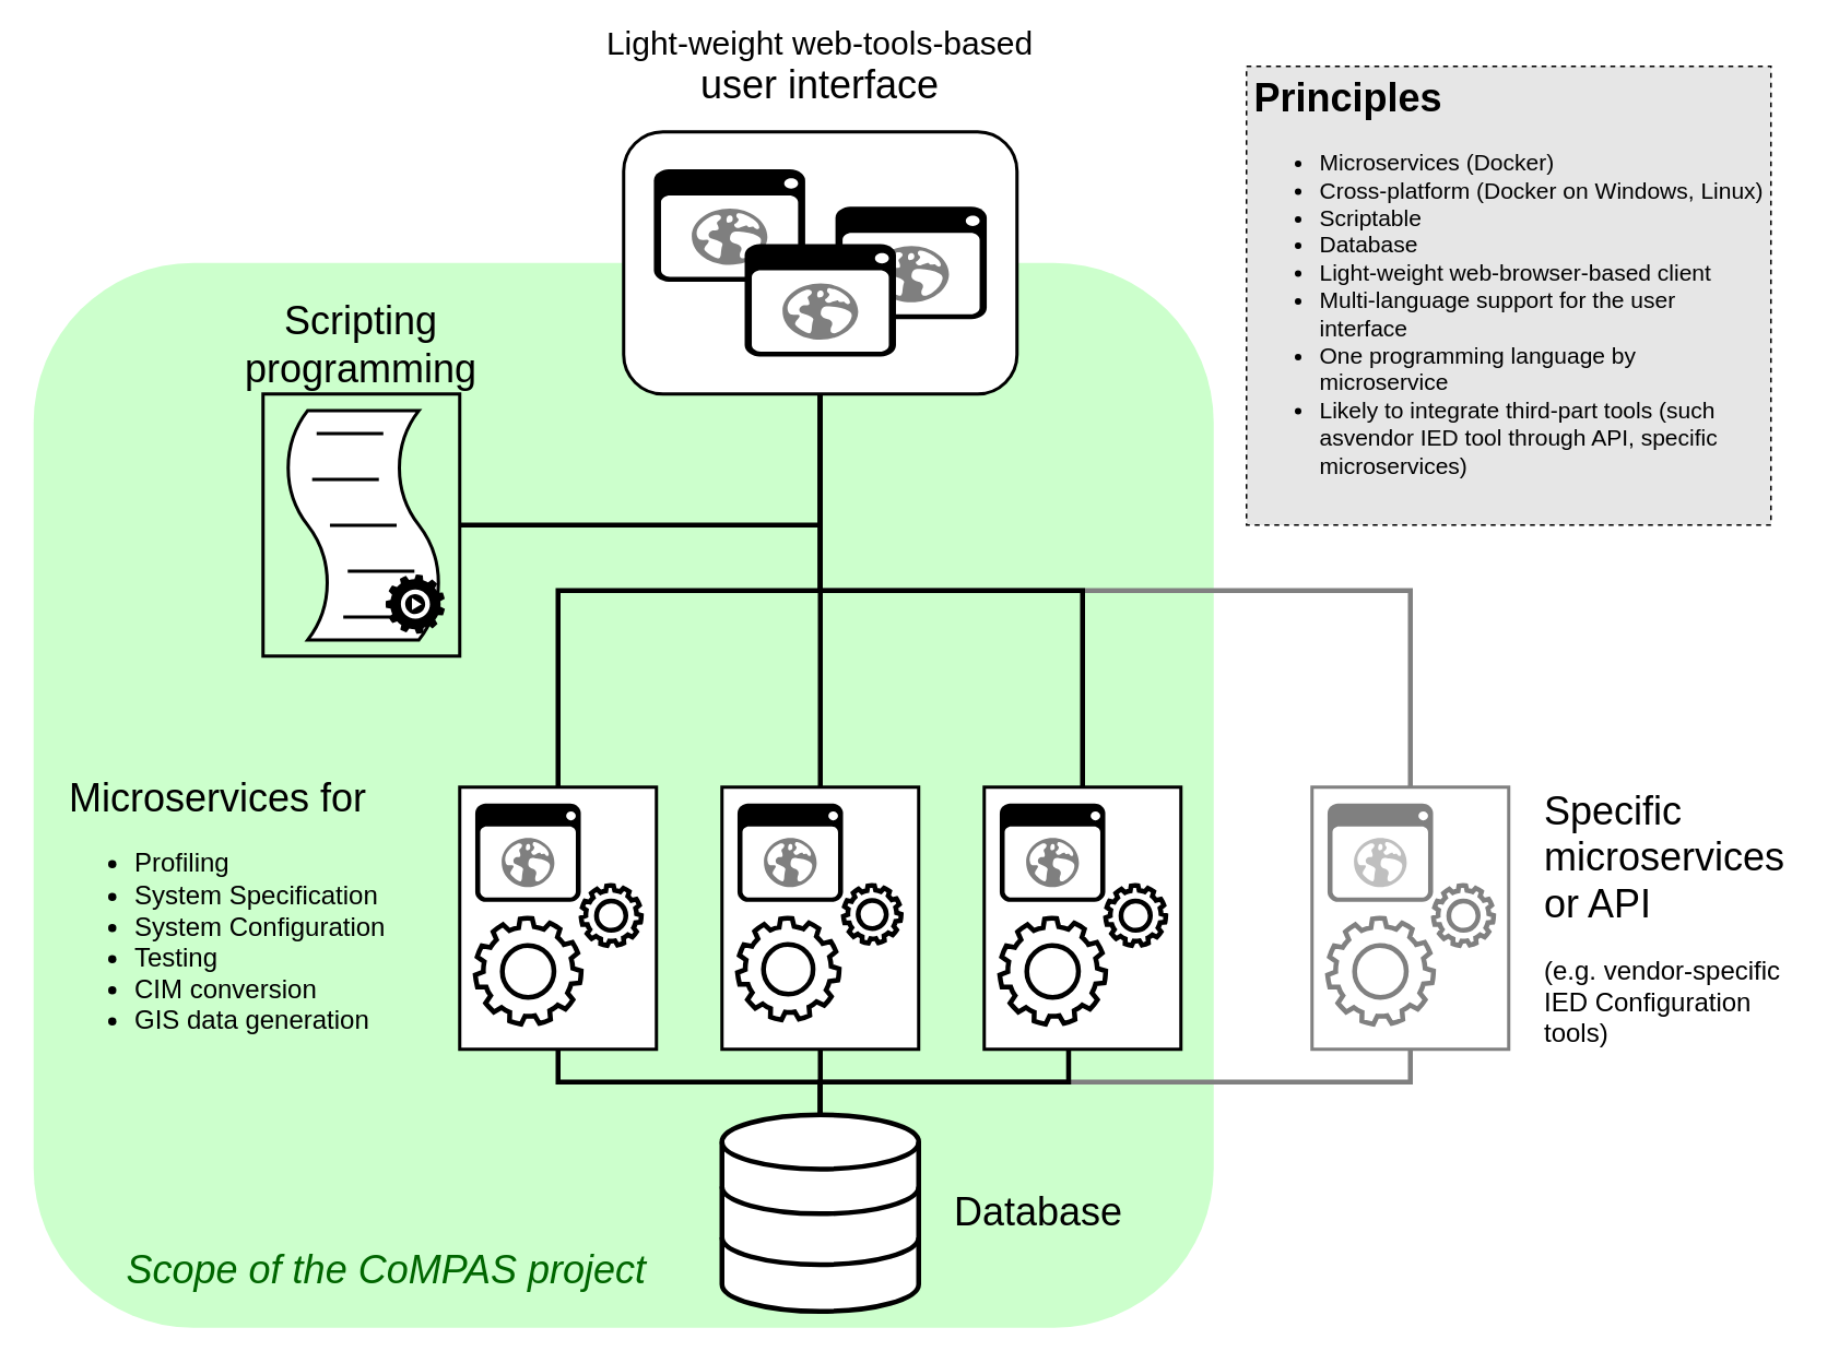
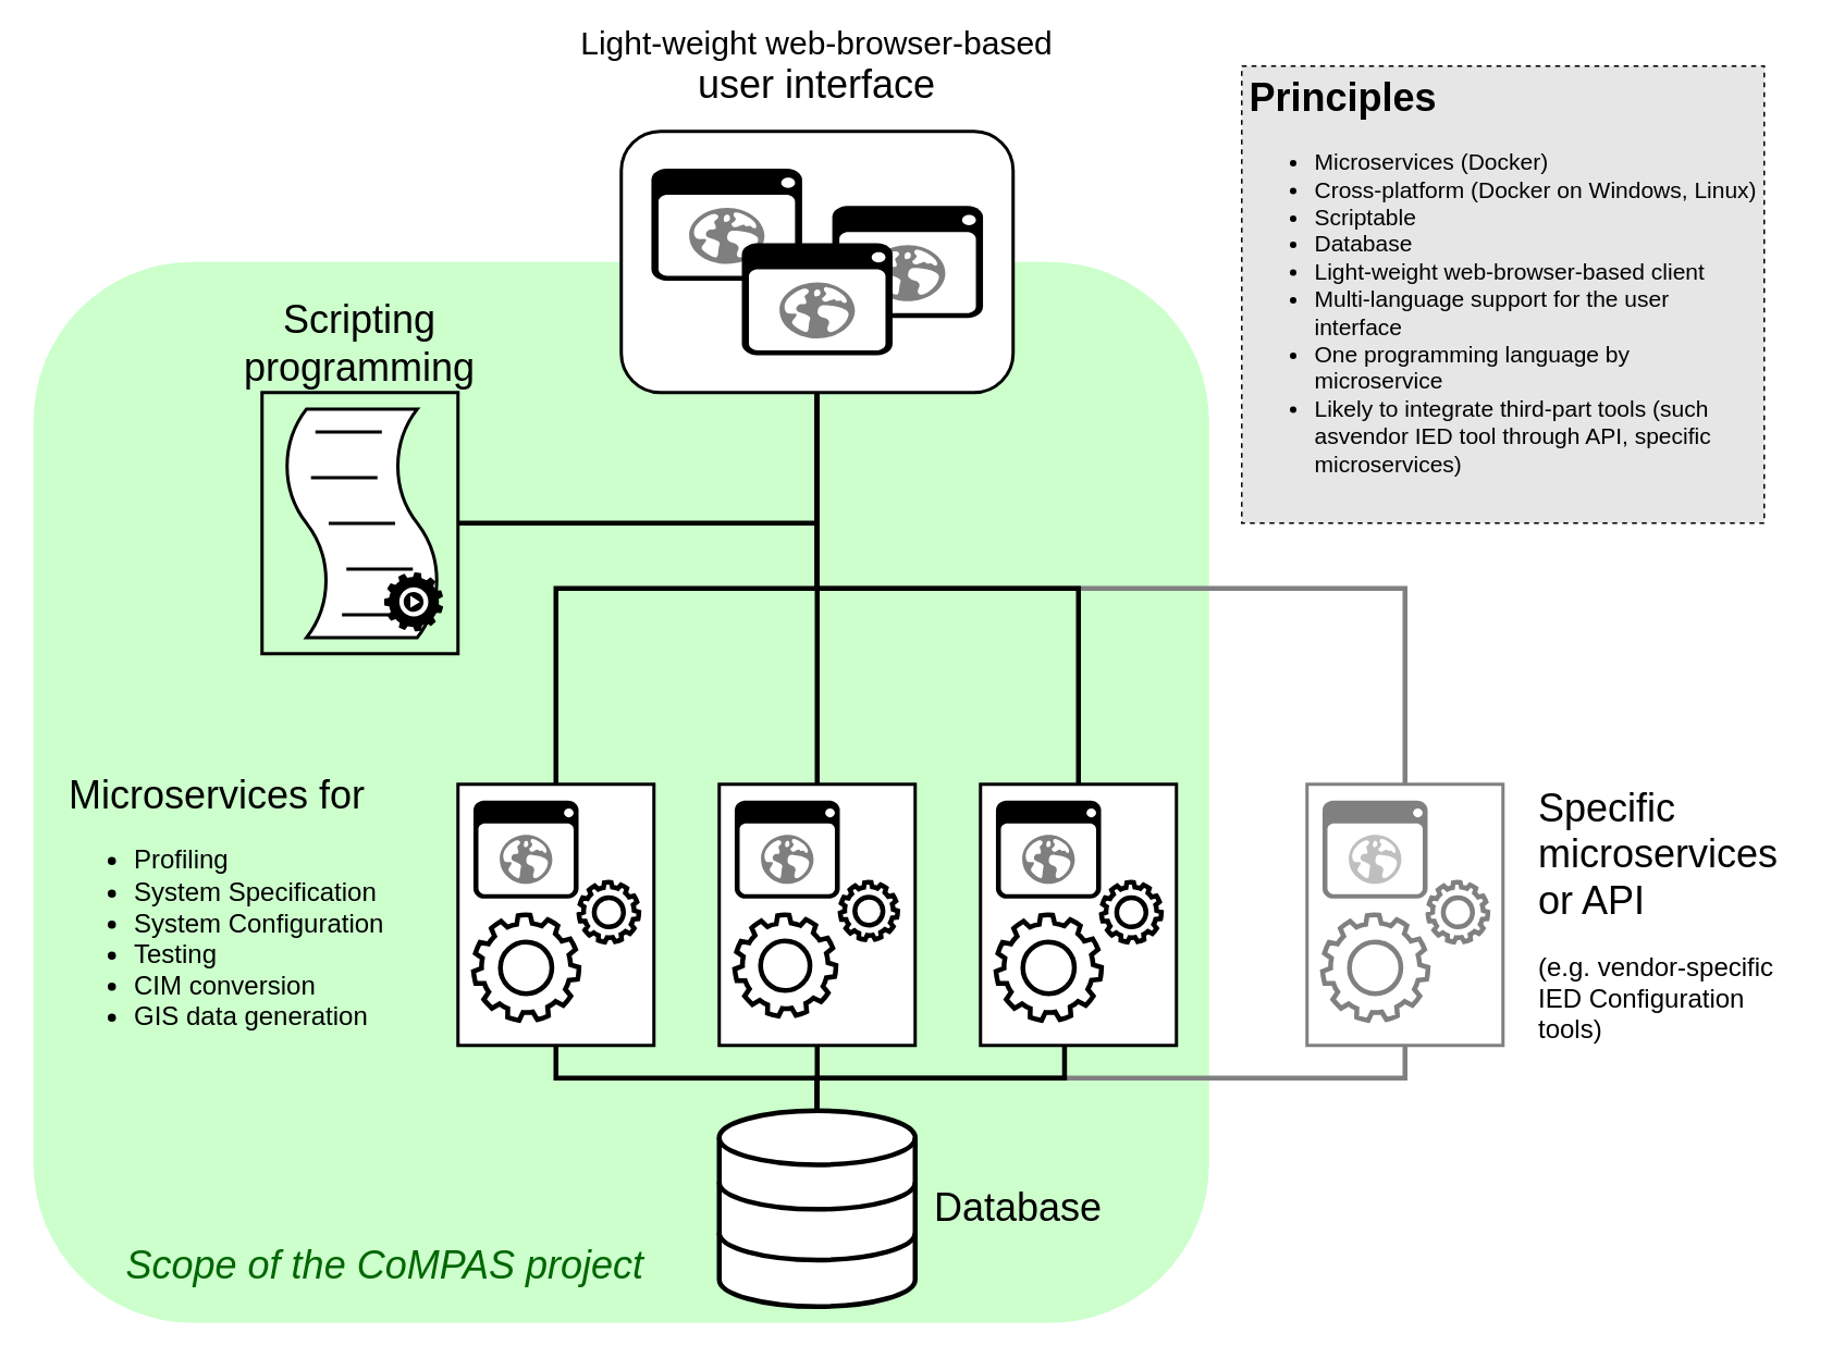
- <mxCell id="44" value="&lt;div&gt;&lt;font style=&quot;font-size: 20px&quot;&gt;Light-weight&lt;/font&gt;&lt;font style=&quot;font-size: 20px&quot;&gt;&lt;font style=&quot;font-size: 20px&quot;&gt; web-tools-based&lt;/font&gt;&lt;/font&gt;&lt;/div&gt;&lt;div&gt;&lt;font style=&quot;font-size: 20px&quot; size=&quot;1&quot;&gt;&lt;font style=&quot;font-size: 24px&quot;&gt;user interface&lt;/font&gt;&lt;/font&gt;&lt;/div&gt;" style="text;html=1;strokeColor=none;fillColor=none;align=center;verticalAlign=middle;whiteSpace=wrap;rounded=0;shadow=0;" parent="1" vertex="1"><mxGeometry x="350" y="20" width="300" height="40" as="geometry" /></mxCell>
+ <mxCell id="44" value="&lt;div&gt;&lt;font style=&quot;font-size: 20px&quot;&gt;Light-weight&lt;/font&gt;&lt;font style=&quot;font-size: 20px&quot;&gt;&lt;font style=&quot;font-size: 20px&quot;&gt; web-browser-based&lt;/font&gt;&lt;/font&gt;&lt;/div&gt;&lt;div&gt;&lt;font style=&quot;font-size: 20px&quot; size=&quot;1&quot;&gt;&lt;font style=&quot;font-size: 24px&quot;&gt;user interface&lt;/font&gt;&lt;/font&gt;&lt;/div&gt;" style="text;html=1;strokeColor=none;fillColor=none;align=center;verticalAlign=middle;whiteSpace=wrap;rounded=0;shadow=0;" parent="1" vertex="1"><mxGeometry x="350" y="20" width="300" height="40" as="geometry" /></mxCell>
- <mxCell id="46" value="&lt;div align=&quot;left&quot;&gt;&lt;font style=&quot;font-size: 24px&quot;&gt;Database&lt;/font&gt;&lt;/div&gt;" style="text;html=1;strokeColor=none;fillColor=none;align=left;verticalAlign=middle;whiteSpace=wrap;rounded=0;shadow=0;" parent="1" vertex="1"><mxGeometry x="580" y="720" width="160" height="40" as="geometry" /></mxCell>
+ <mxCell id="46" value="&lt;div align=&quot;left&quot;&gt;&lt;font style=&quot;font-size: 24px&quot;&gt;Database&lt;/font&gt;&lt;/div&gt;" style="text;html=1;strokeColor=none;fillColor=none;align=left;verticalAlign=middle;whiteSpace=wrap;rounded=0;shadow=0;" parent="1" vertex="1"><mxGeometry x="570" y="720" width="160" height="40" as="geometry" /></mxCell>
